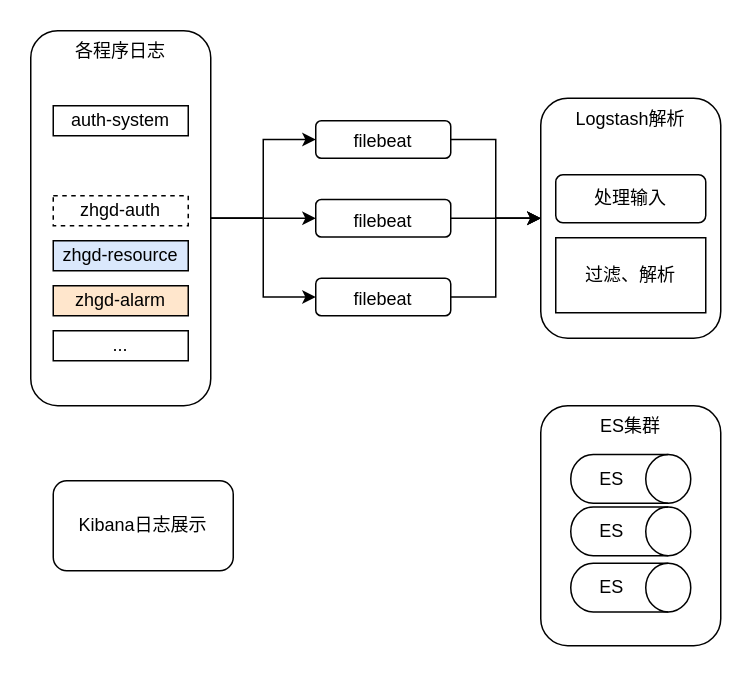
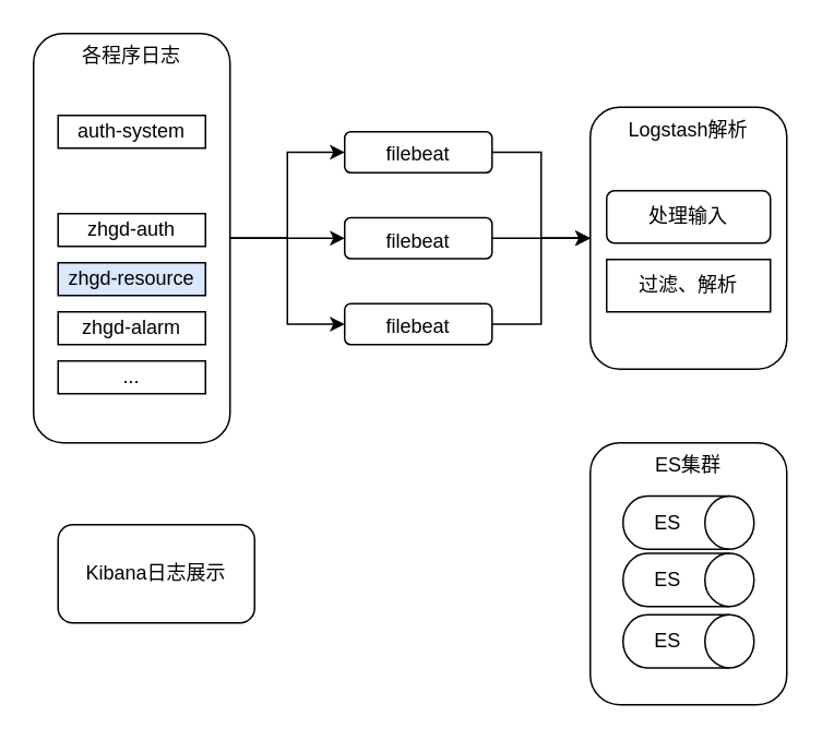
- <mxCell id="7" value="&lt;div&gt;zhgd-auth&lt;/div&gt;" style="rounded=0;whiteSpace=wrap;html=1;dashed=1;" vertex="1" parent="1"><mxGeometry x="35" y="130" width="90" height="20" as="geometry" /></mxCell>
+ <mxCell id="7" value="&lt;div&gt;zhgd-auth&lt;/div&gt;" style="rounded=0;whiteSpace=wrap;html=1;" vertex="1" parent="1"><mxGeometry x="35" y="130" width="90" height="20" as="geometry" /></mxCell>
- <mxCell id="19" value="过滤、解析" style="rounded=0;whiteSpace=wrap;html=1;" vertex="1" parent="1"><mxGeometry x="370" y="158" width="100" height="50" as="geometry" /></mxCell>
+ <mxCell id="19" value="过滤、解析" style="rounded=0;whiteSpace=wrap;html=1;" vertex="1" parent="1"><mxGeometry x="370" y="158" width="100" height="32" as="geometry" /></mxCell>
- <mxCell id="9" value="&lt;div&gt;zhgd-alarm&lt;/div&gt;" style="rounded=0;whiteSpace=wrap;html=1;fillColor=#ffe6cc;" vertex="1" parent="1"><mxGeometry x="35" y="190" width="90" height="20" as="geometry" /></mxCell>
+ <mxCell id="9" value="&lt;div&gt;zhgd-alarm&lt;/div&gt;" style="rounded=0;whiteSpace=wrap;html=1;" vertex="1" parent="1"><mxGeometry x="35" y="190" width="90" height="20" as="geometry" /></mxCell>
